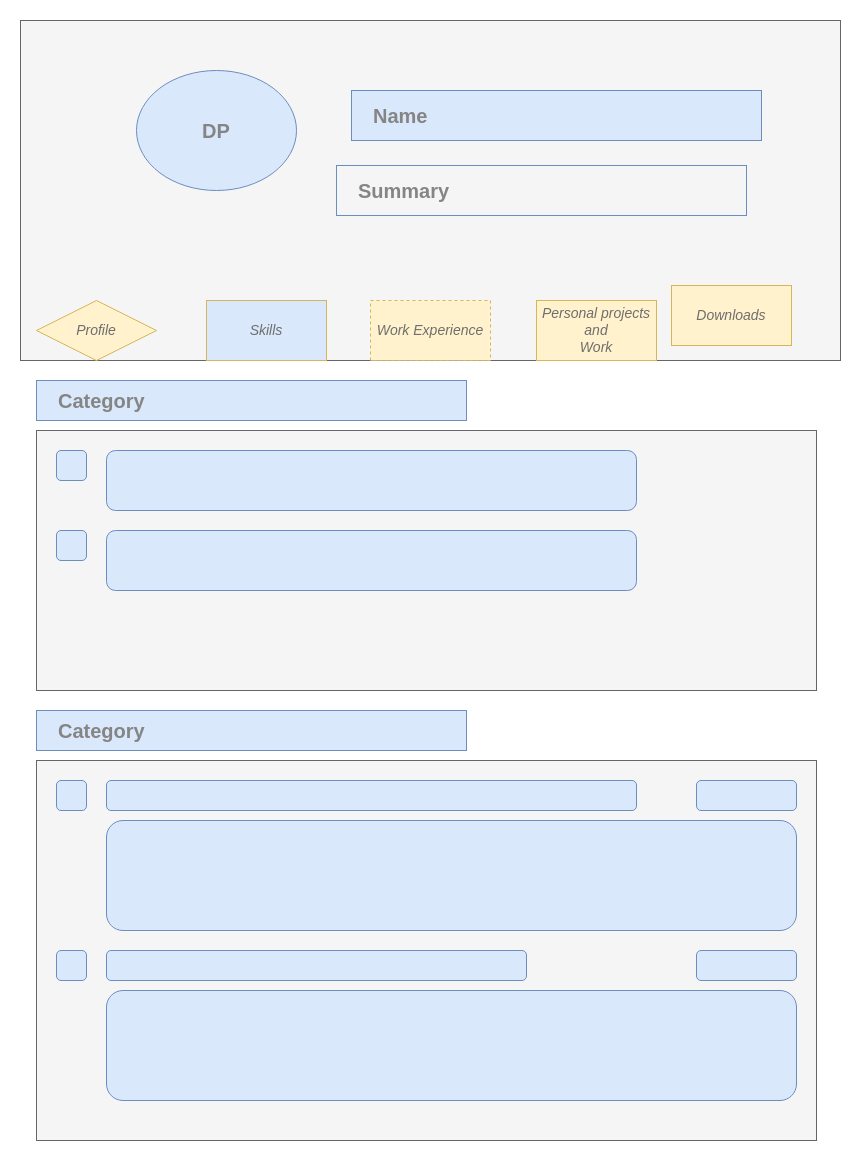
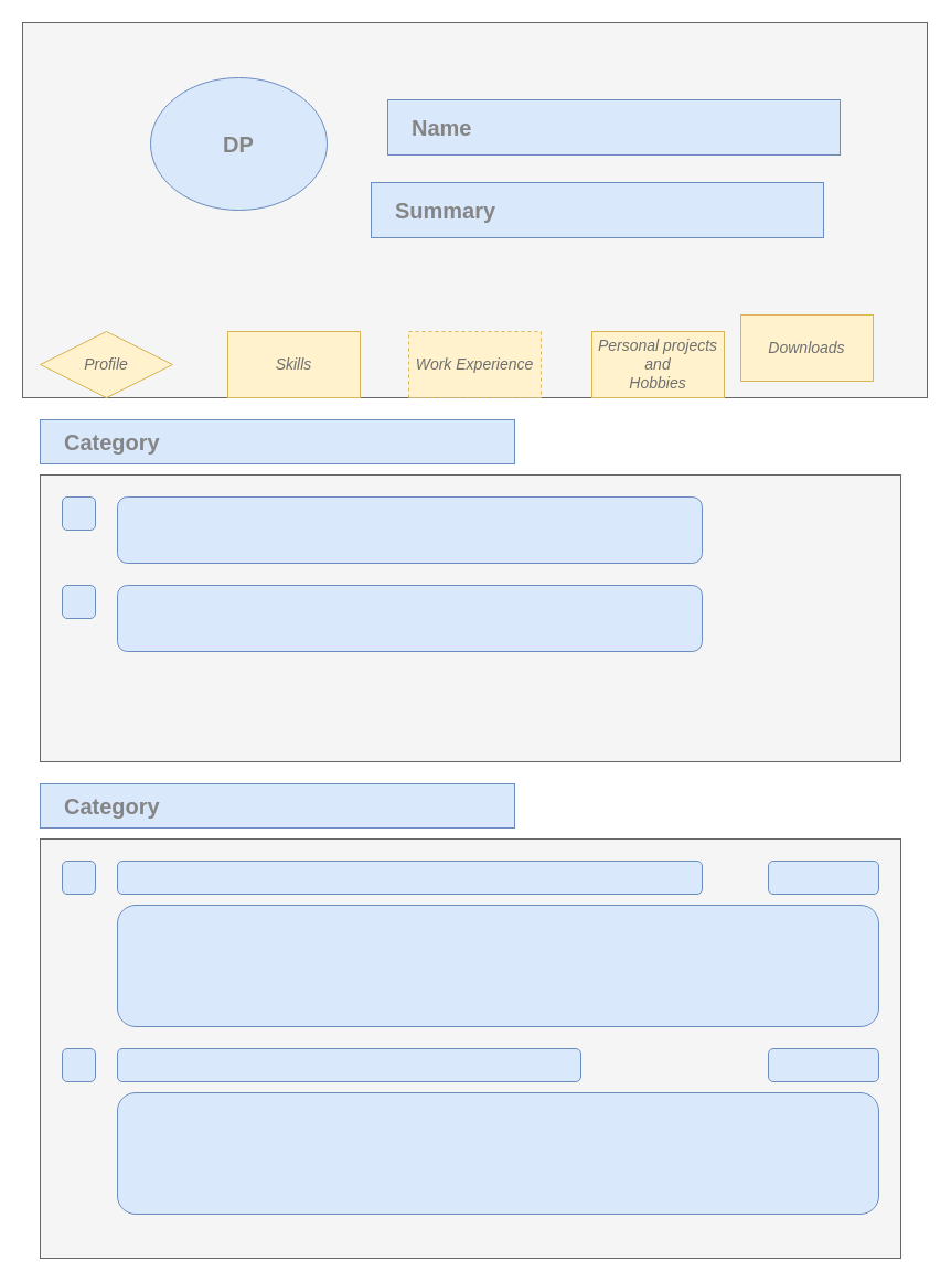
- <mxCell id="5" value="Summary" style="rounded=0;whiteSpace=wrap;html=1;fillColor=#f5f5f5;strokeColor=#6c8ebf;align=left;spacingLeft=20;fontSize=20;fontStyle=1;fontColor=#858585;" parent="1" vertex="1"><mxGeometry x="336" y="165" width="410" height="50" as="geometry" /></mxCell>
+ <mxCell id="5" value="Summary" style="rounded=0;whiteSpace=wrap;html=1;fillColor=#dae8fc;strokeColor=#6c8ebf;align=left;spacingLeft=20;fontSize=20;fontStyle=1;fontColor=#858585;" parent="1" vertex="1"><mxGeometry x="336" y="165" width="410" height="50" as="geometry" /></mxCell>
- <mxCell id="7" value="Skills" style="rounded=0;whiteSpace=wrap;html=1;fillColor=#dae8fc;strokeColor=#d6b656;fontSize=14;fontStyle=2;fontColor=#6E6E6E;" parent="1" vertex="1"><mxGeometry x="206" y="300" width="120" height="60" as="geometry" /></mxCell>
+ <mxCell id="7" value="Skills" style="rounded=0;whiteSpace=wrap;html=1;fillColor=#fff2cc;strokeColor=#d6b656;fontSize=14;fontStyle=2;fontColor=#6E6E6E;" parent="1" vertex="1"><mxGeometry x="206" y="300" width="120" height="60" as="geometry" /></mxCell>
- <mxCell id="9" value="Personal projects&lt;br style=&quot;font-size: 14px;&quot;&gt;and&lt;br style=&quot;font-size: 14px;&quot;&gt;Work" style="rounded=0;whiteSpace=wrap;html=1;fillColor=#fff2cc;strokeColor=#d6b656;fontSize=14;fontStyle=2;fontColor=#6E6E6E;" parent="1" vertex="1"><mxGeometry x="536" y="300" width="120" height="60" as="geometry" /></mxCell>
+ <mxCell id="9" value="Personal projects&lt;br style=&quot;font-size: 14px;&quot;&gt;and&lt;br style=&quot;font-size: 14px;&quot;&gt;Hobbies" style="rounded=0;whiteSpace=wrap;html=1;fillColor=#fff2cc;strokeColor=#d6b656;fontSize=14;fontStyle=2;fontColor=#6E6E6E;" parent="1" vertex="1"><mxGeometry x="536" y="300" width="120" height="60" as="geometry" /></mxCell>
